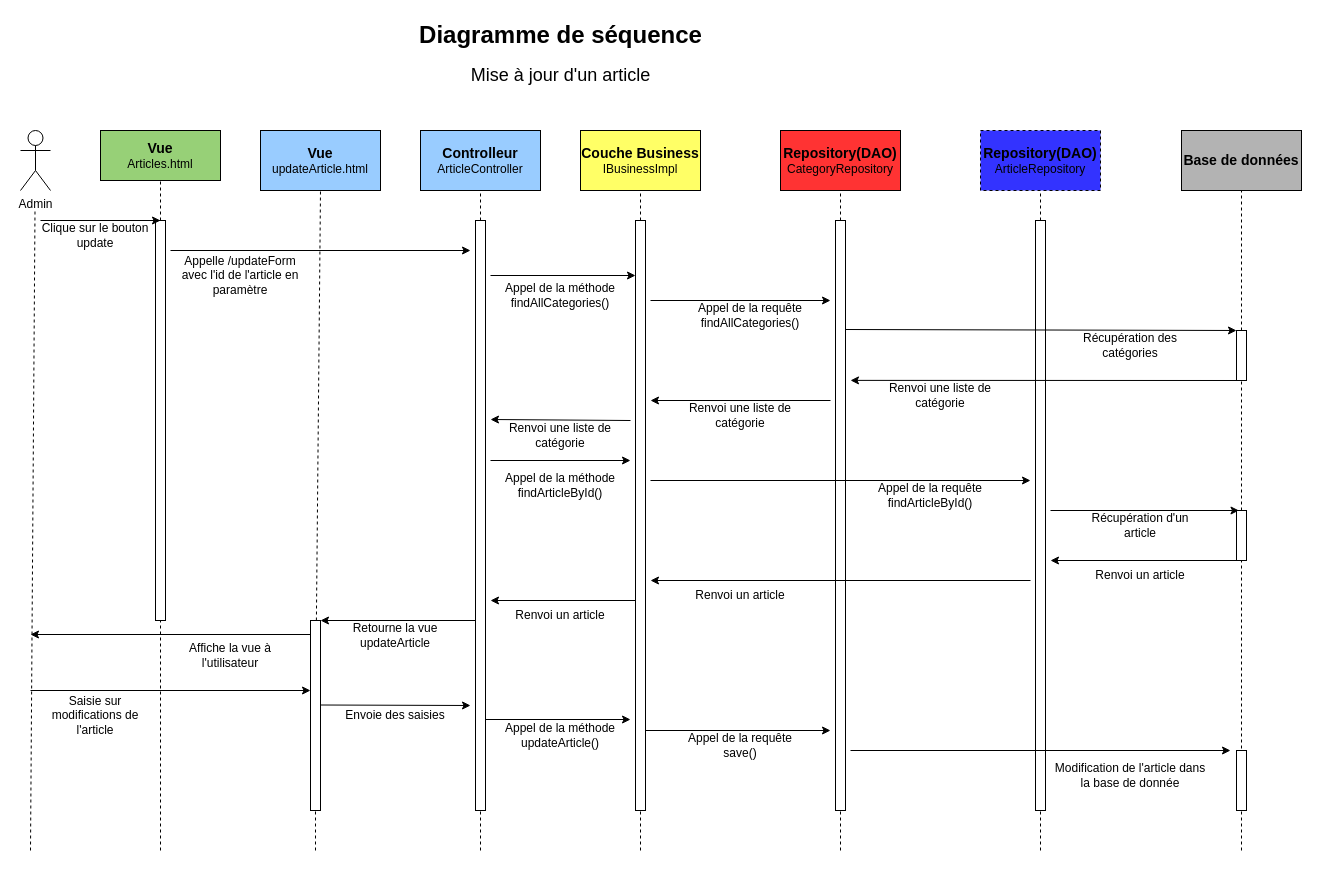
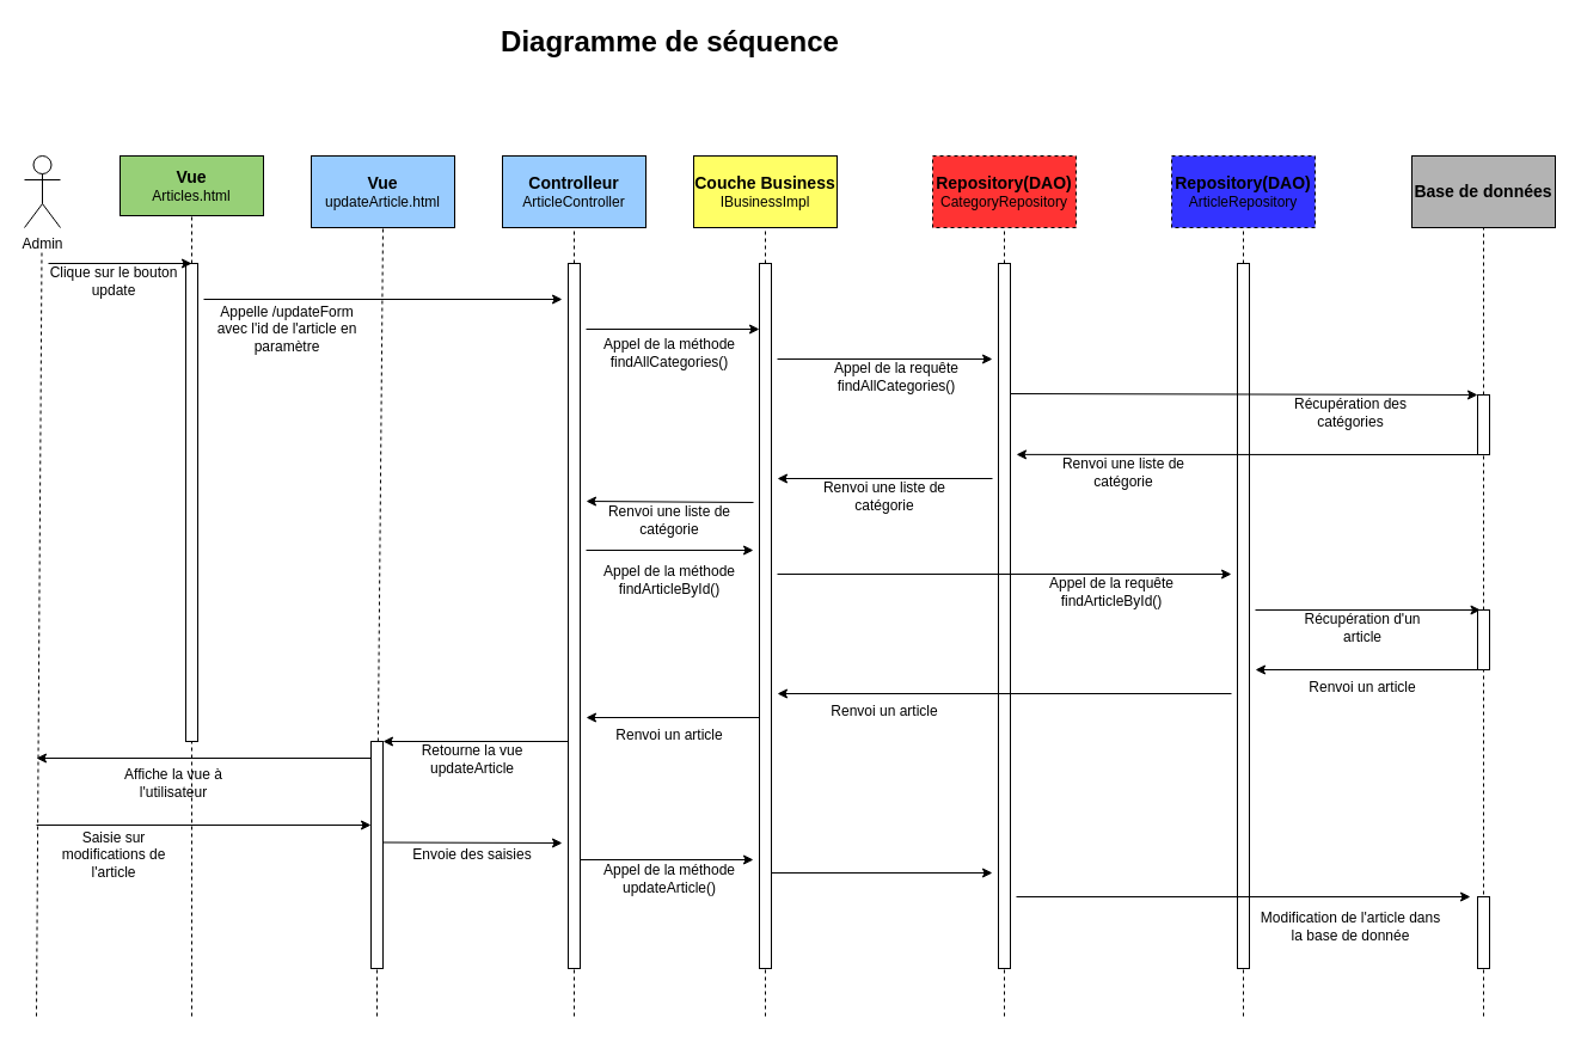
- <mxCell id="2" value="&lt;font style=&quot;font-size: 18px;&quot;&gt;Mise à jour d'un article&lt;br&gt;&lt;/font&gt;" style="text;html=1;align=center;verticalAlign=middle;whiteSpace=wrap;rounded=0;" parent="1" vertex="1"><mxGeometry x="412.5" y="60" width="295" height="30" as="geometry" /></mxCell>
- <mxCell id="23" value="&lt;div&gt;&lt;b&gt;&lt;font style=&quot;font-size: 14px;&quot;&gt;Repository(DAO)&lt;/font&gt;&lt;/b&gt;&lt;/div&gt;&lt;div&gt;&lt;font style=&quot;font-size: 12px;&quot;&gt;CategoryRepository&lt;b&gt;&lt;font&gt;&lt;br&gt;&lt;/font&gt;&lt;/b&gt;&lt;/font&gt;&lt;/div&gt;" style="rounded=0;whiteSpace=wrap;html=1;fillColor=#FF3333;" parent="1" vertex="1"><mxGeometry x="780" y="130" width="120" height="60" as="geometry" /></mxCell>
+ <mxCell id="23" value="&lt;div&gt;&lt;b&gt;&lt;font style=&quot;font-size: 14px;&quot;&gt;Repository(DAO)&lt;/font&gt;&lt;/b&gt;&lt;/div&gt;&lt;div&gt;&lt;font style=&quot;font-size: 12px;&quot;&gt;CategoryRepository&lt;b&gt;&lt;font&gt;&lt;br&gt;&lt;/font&gt;&lt;/b&gt;&lt;/font&gt;&lt;/div&gt;" style="rounded=0;whiteSpace=wrap;html=1;fillColor=#FF3333;dashed=1;" parent="1" vertex="1"><mxGeometry x="780" y="130" width="120" height="60" as="geometry" /></mxCell>
- <mxCell id="65" value="Affiche la vue à l'utilisateur" style="text;html=1;align=center;verticalAlign=middle;whiteSpace=wrap;rounded=0;" parent="1" vertex="1"><mxGeometry x="170" y="640" width="120" height="30" as="geometry" /></mxCell>
+ <mxCell id="65" value="Affiche la vue à l'utilisateur" style="text;html=1;align=center;verticalAlign=middle;whiteSpace=wrap;rounded=0;" parent="1" vertex="1"><mxGeometry x="85" y="640" width="120" height="30" as="geometry" /></mxCell>
- <mxCell id="73" value="Appel de la requête save()" style="text;html=1;align=center;verticalAlign=middle;whiteSpace=wrap;rounded=0;" parent="1" vertex="1"><mxGeometry x="680" y="730" width="120" height="30" as="geometry" /></mxCell>
